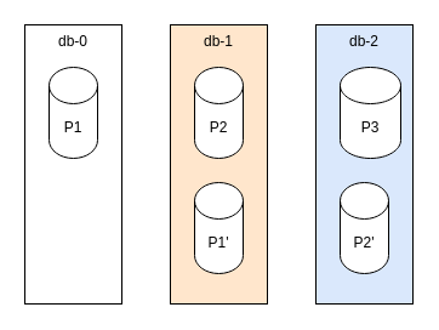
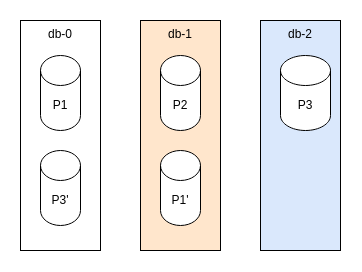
+ <mxCell id="5" value="P3'" style="shape=cylinder3;whiteSpace=wrap;html=1;boundedLbl=1;backgroundOutline=1;size=15;" vertex="1" parent="2"><mxGeometry x="20" y="130" width="40" height="75" as="geometry" /></mxCell>
- <mxCell id="13" value="P2'" style="shape=cylinder3;whiteSpace=wrap;html=1;boundedLbl=1;backgroundOutline=1;size=15;" vertex="1" parent="10"><mxGeometry x="20" y="130" width="40" height="75" as="geometry" /></mxCell>
